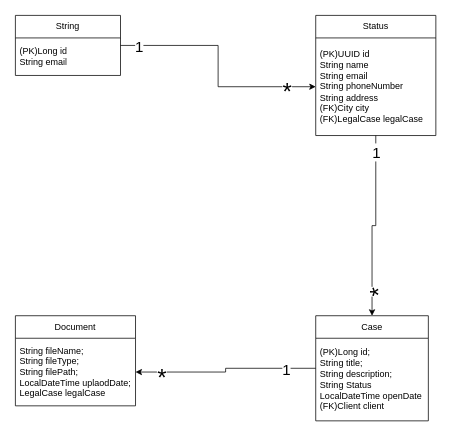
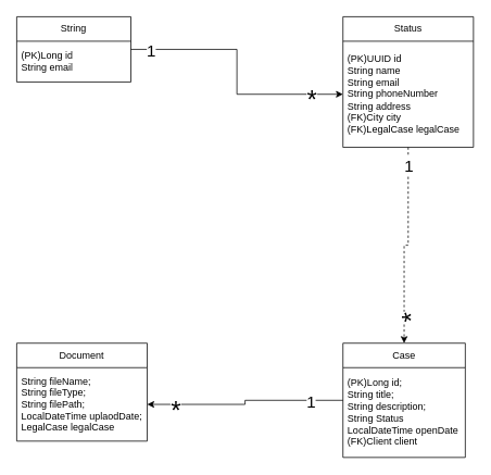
- <mxCell id="7" style="edgeStyle=orthogonalEdgeStyle;rounded=0;orthogonalLoop=1;jettySize=auto;html=1;" edge="1" parent="1" source="9" target="12"><mxGeometry relative="1" as="geometry" /></mxCell>
+ <mxCell id="7" style="edgeStyle=orthogonalEdgeStyle;rounded=0;orthogonalLoop=1;jettySize=auto;html=1;dashed=1;" edge="1" parent="1" source="9" target="12"><mxGeometry relative="1" as="geometry" /></mxCell>
